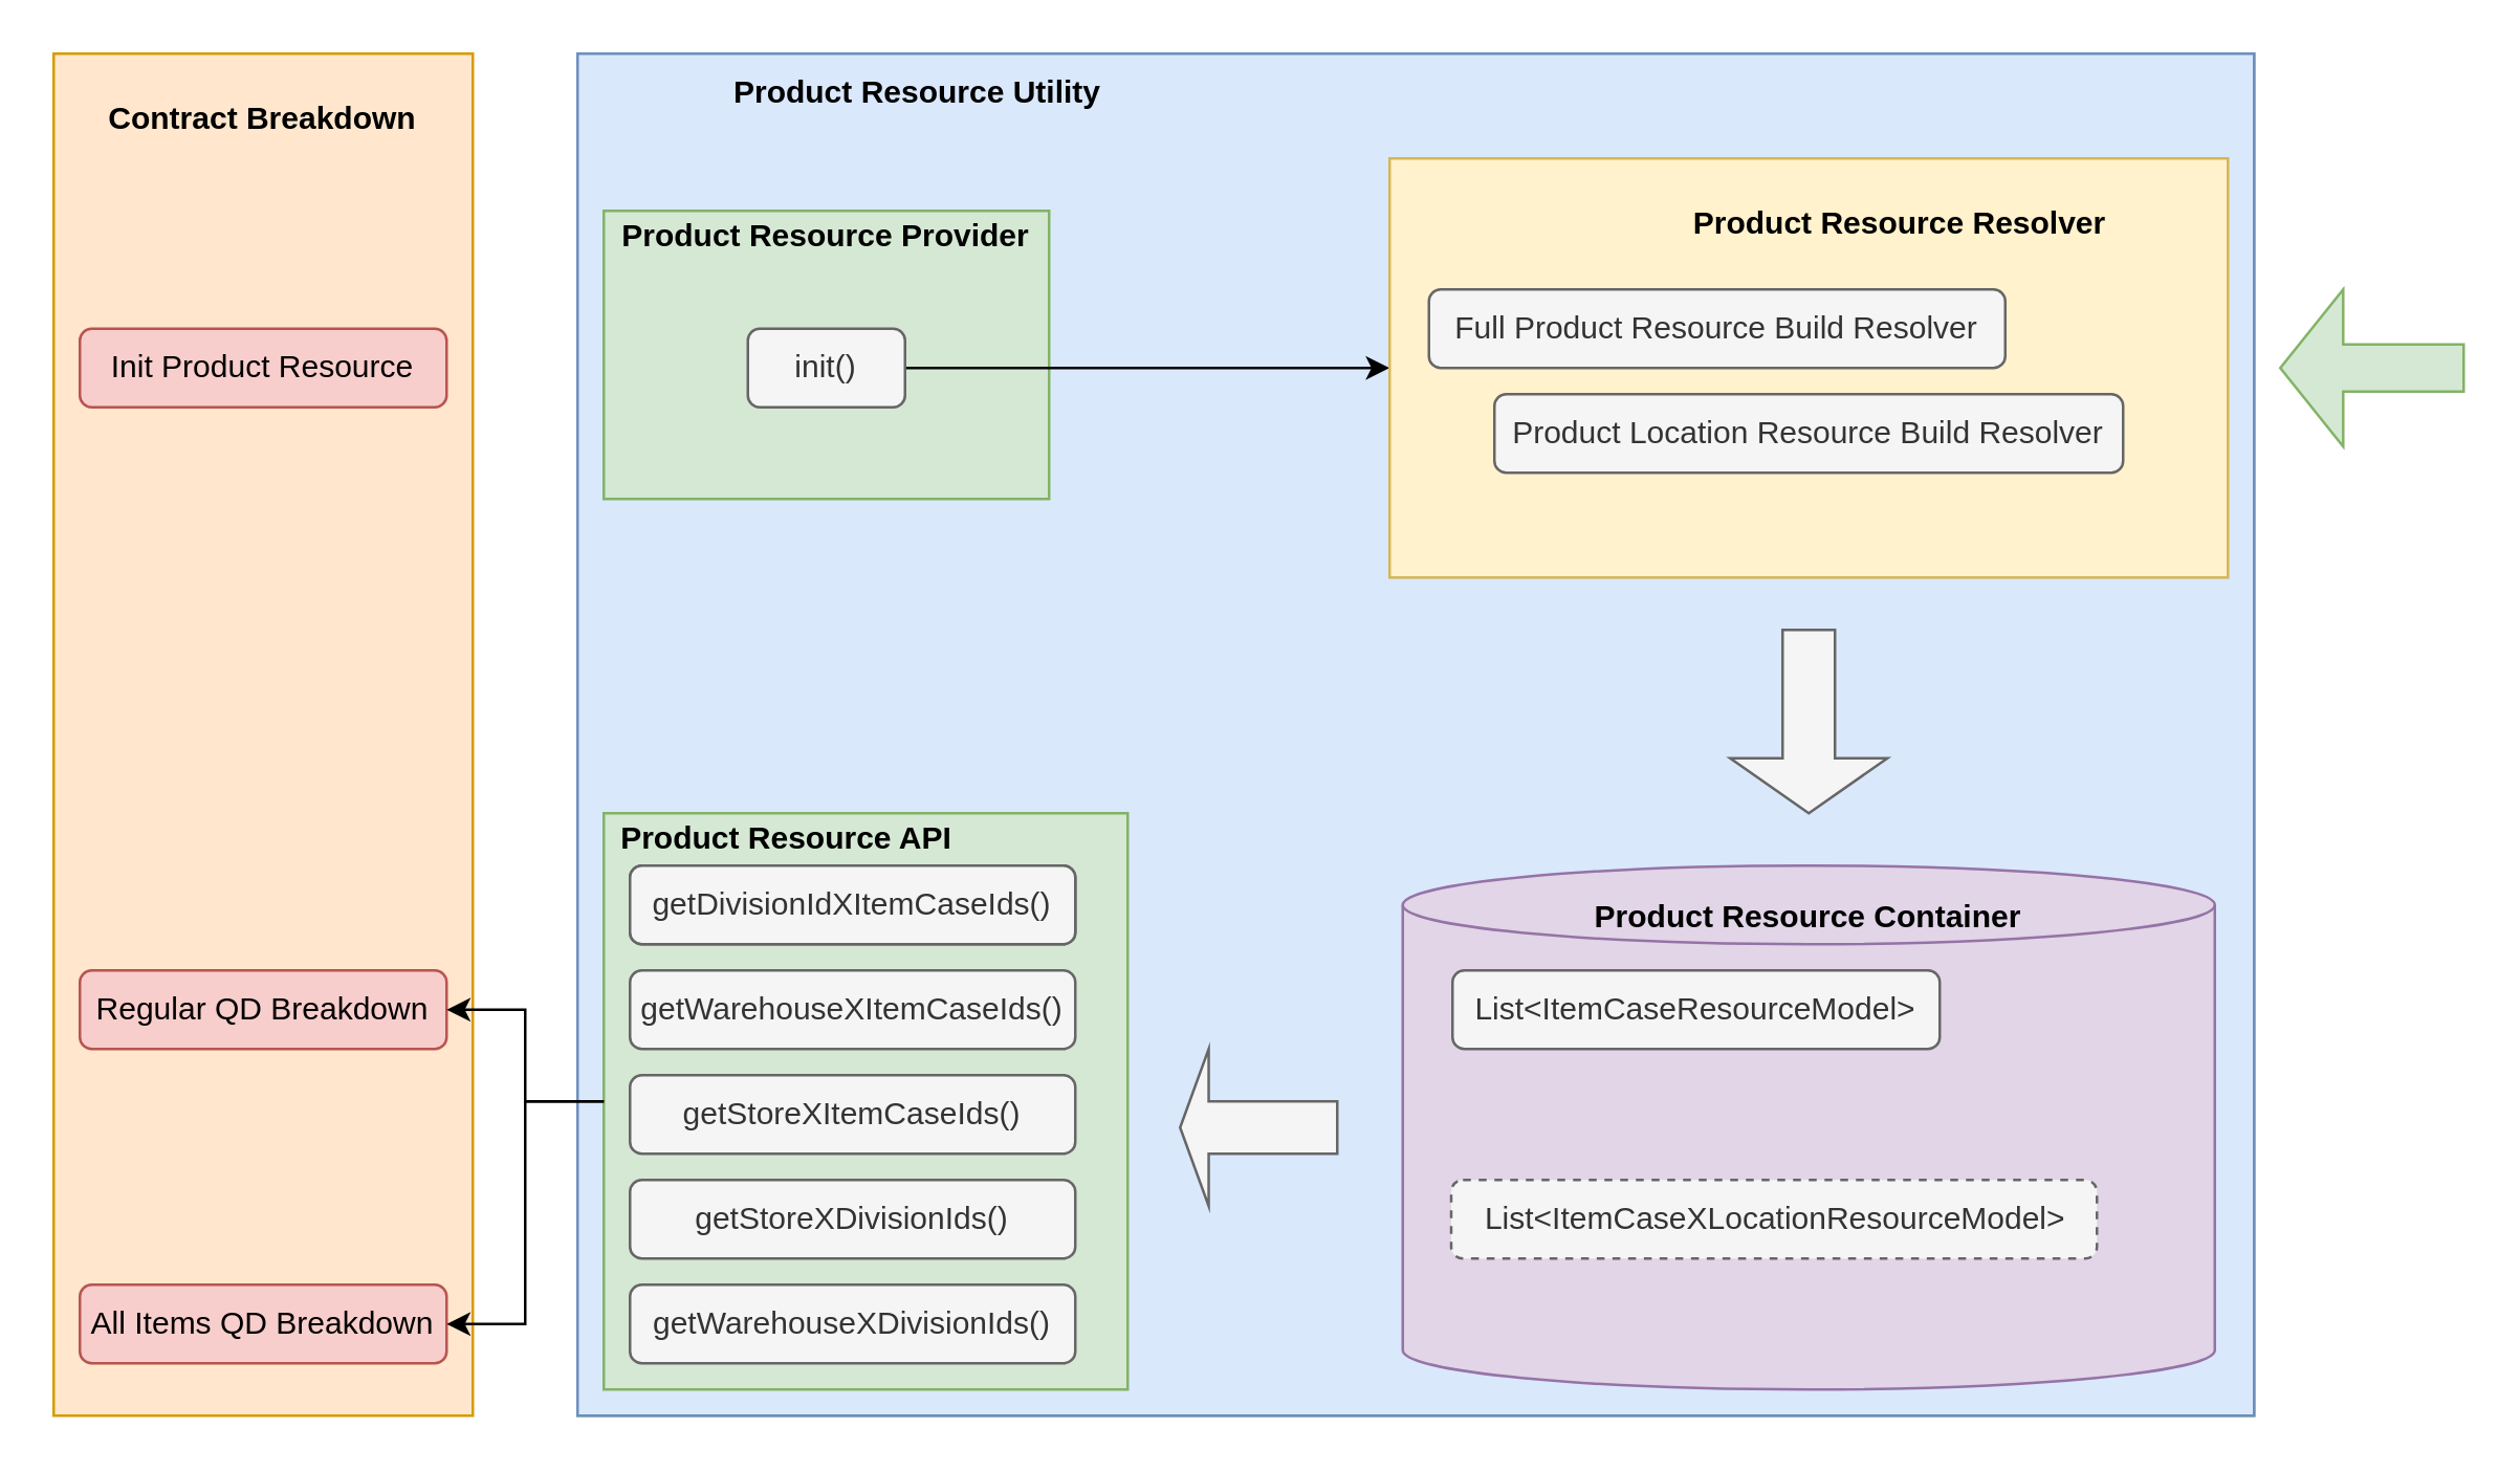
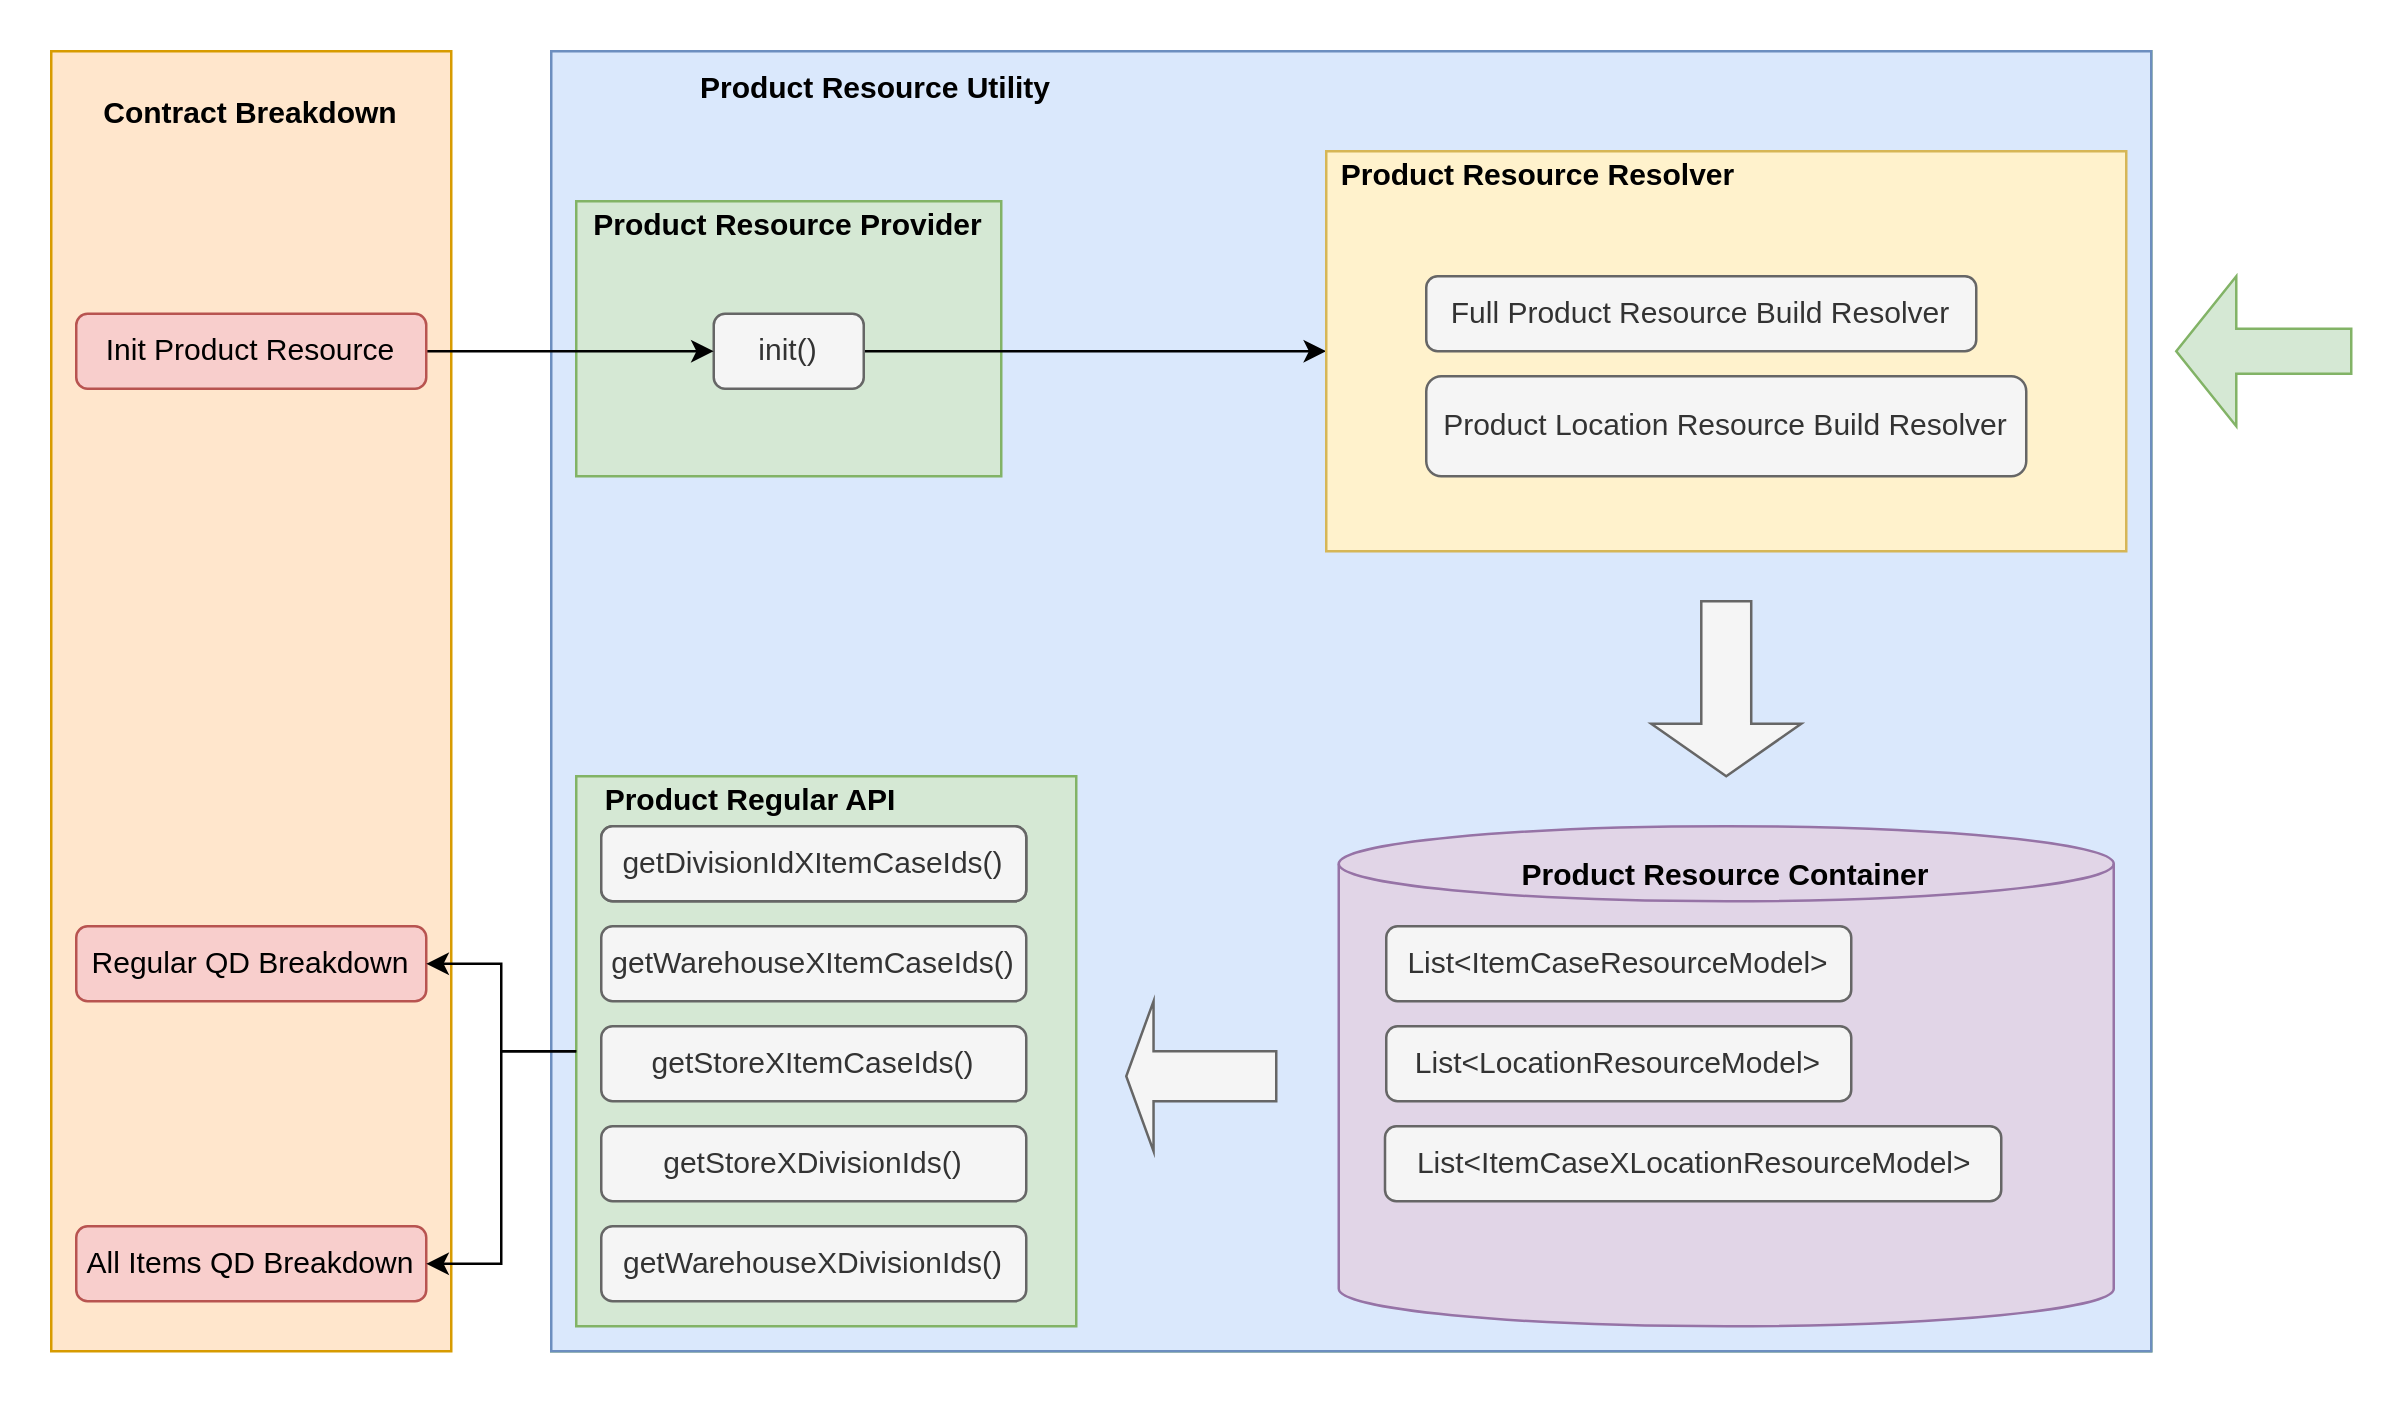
- <mxCell id="13" value="&lt;b&gt;Product Resource Resolver&lt;/b&gt;" style="text;html=1;strokeColor=none;fillColor=none;align=center;verticalAlign=middle;whiteSpace=wrap;rounded=0;" vertex="1" parent="2"><mxGeometry x="420" y="55" width="170" height="20" as="geometry" /></mxCell>
+ <mxCell id="13" value="&lt;b&gt;Product Resource Resolver&lt;/b&gt;" style="text;html=1;strokeColor=none;fillColor=none;align=center;verticalAlign=middle;whiteSpace=wrap;rounded=0;" vertex="1" parent="2"><mxGeometry x="310" y="40" width="170" height="20" as="geometry" /></mxCell>
- <mxCell id="22" value="Full Product Resource Build Resolver" style="rounded=1;whiteSpace=wrap;html=1;fillColor=#f5f5f5;strokeColor=#666666;fontColor=#333333;" vertex="1" parent="2"><mxGeometry x="325" y="90" width="220" height="30" as="geometry" /></mxCell>
+ <mxCell id="22" value="Full Product Resource Build Resolver" style="rounded=1;whiteSpace=wrap;html=1;fillColor=#f5f5f5;strokeColor=#666666;fontColor=#333333;" vertex="1" parent="2"><mxGeometry x="350" y="90" width="220" height="30" as="geometry" /></mxCell>
+ <mxCell id="28" style="edgeStyle=orthogonalEdgeStyle;rounded=0;orthogonalLoop=1;jettySize=auto;html=1;entryX=0;entryY=0.5;entryDx=0;entryDy=0;" edge="1" parent="1" source="29" target="11"><mxGeometry relative="1" as="geometry" /></mxCell>
- <mxCell id="23" value="Product Location Resource Build Resolver" style="rounded=1;whiteSpace=wrap;html=1;fillColor=#f5f5f5;strokeColor=#666666;fontColor=#333333;" vertex="1" parent="2"><mxGeometry x="350" y="130" width="240" height="30" as="geometry" /></mxCell>
+ <mxCell id="23" value="Product Location Resource Build Resolver" style="rounded=1;whiteSpace=wrap;html=1;fillColor=#f5f5f5;strokeColor=#666666;fontColor=#333333;" vertex="1" parent="2"><mxGeometry x="350" y="130" width="240" height="40" as="geometry" /></mxCell>
- <mxCell id="6" value="&lt;b&gt;Product Resource API&lt;/b&gt;" style="text;html=1;strokeColor=none;fillColor=none;align=center;verticalAlign=middle;whiteSpace=wrap;rounded=0;" vertex="1" parent="2"><mxGeometry x="10" y="290" width="140" height="20" as="geometry" /></mxCell>
+ <mxCell id="6" value="&lt;b&gt;Product Regular API&lt;/b&gt;" style="text;html=1;strokeColor=none;fillColor=none;align=center;verticalAlign=middle;whiteSpace=wrap;rounded=0;" vertex="1" parent="2"><mxGeometry x="10" y="290" width="140" height="20" as="geometry" /></mxCell>
+ <mxCell id="36" value="List&amp;lt;LocationResourceModel&amp;gt;" style="rounded=1;whiteSpace=wrap;html=1;fillColor=#f5f5f5;strokeColor=#666666;fontColor=#333333;" vertex="1" parent="1"><mxGeometry x="554" y="410" width="186" height="30" as="geometry" /></mxCell>
- <mxCell id="25" value="List&amp;lt;ItemCaseXLocationResourceModel&amp;gt;" style="rounded=1;whiteSpace=wrap;html=1;fillColor=#f5f5f5;strokeColor=#666666;fontColor=#333333;dashed=1;" vertex="1" parent="2"><mxGeometry x="333.5" y="430" width="246.5" height="30" as="geometry" /></mxCell>
+ <mxCell id="25" value="List&amp;lt;ItemCaseXLocationResourceModel&amp;gt;" style="rounded=1;whiteSpace=wrap;html=1;fillColor=#f5f5f5;strokeColor=#666666;fontColor=#333333;" vertex="1" parent="2"><mxGeometry x="333.5" y="430" width="246.5" height="30" as="geometry" /></mxCell>
